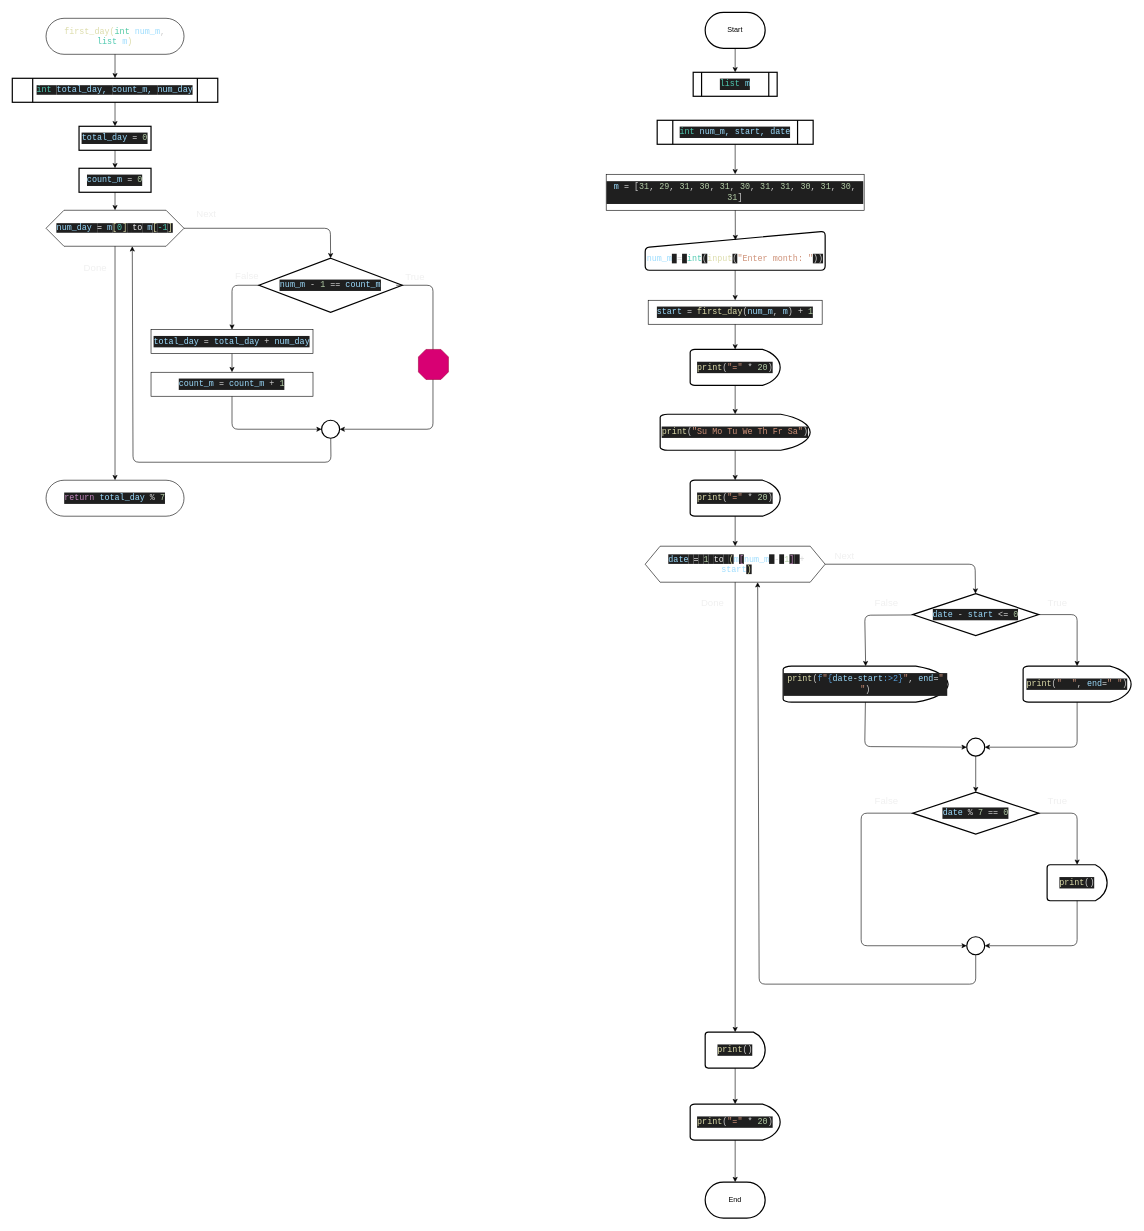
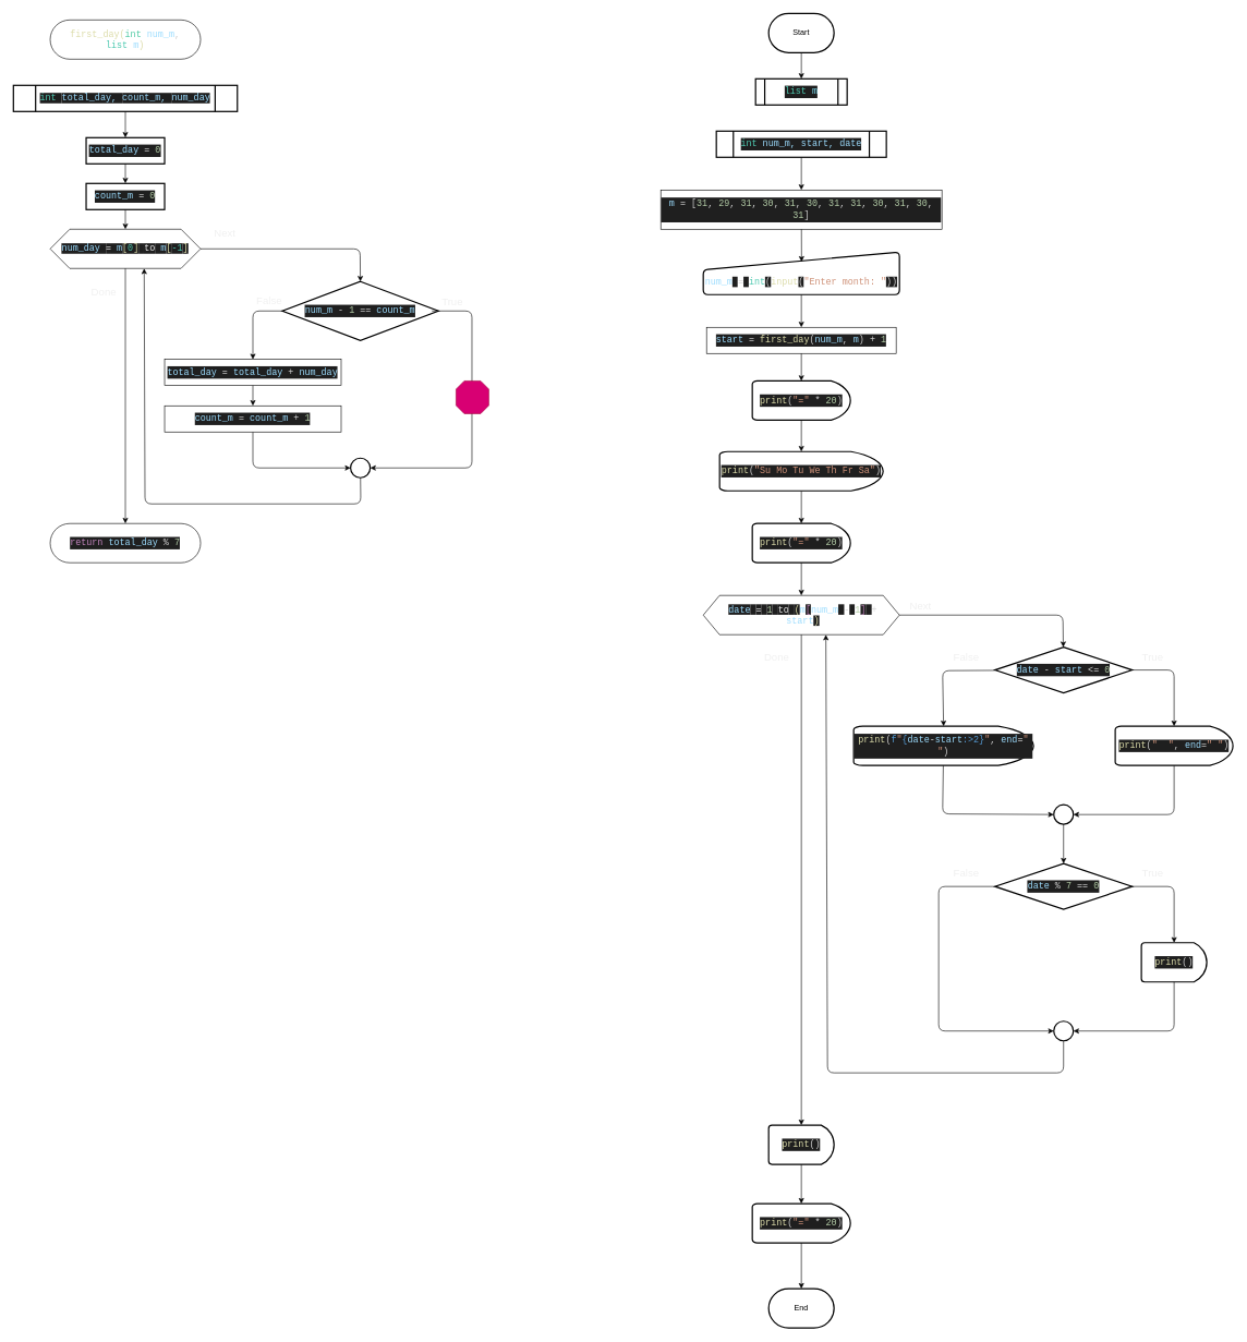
- <mxCell id="57" style="edgeStyle=none;html=1;entryX=0.5;entryY=0;entryDx=0;entryDy=0;" parent="54" source="55" target="56" edge="1"><mxGeometry relative="1" as="geometry" /></mxCell>
